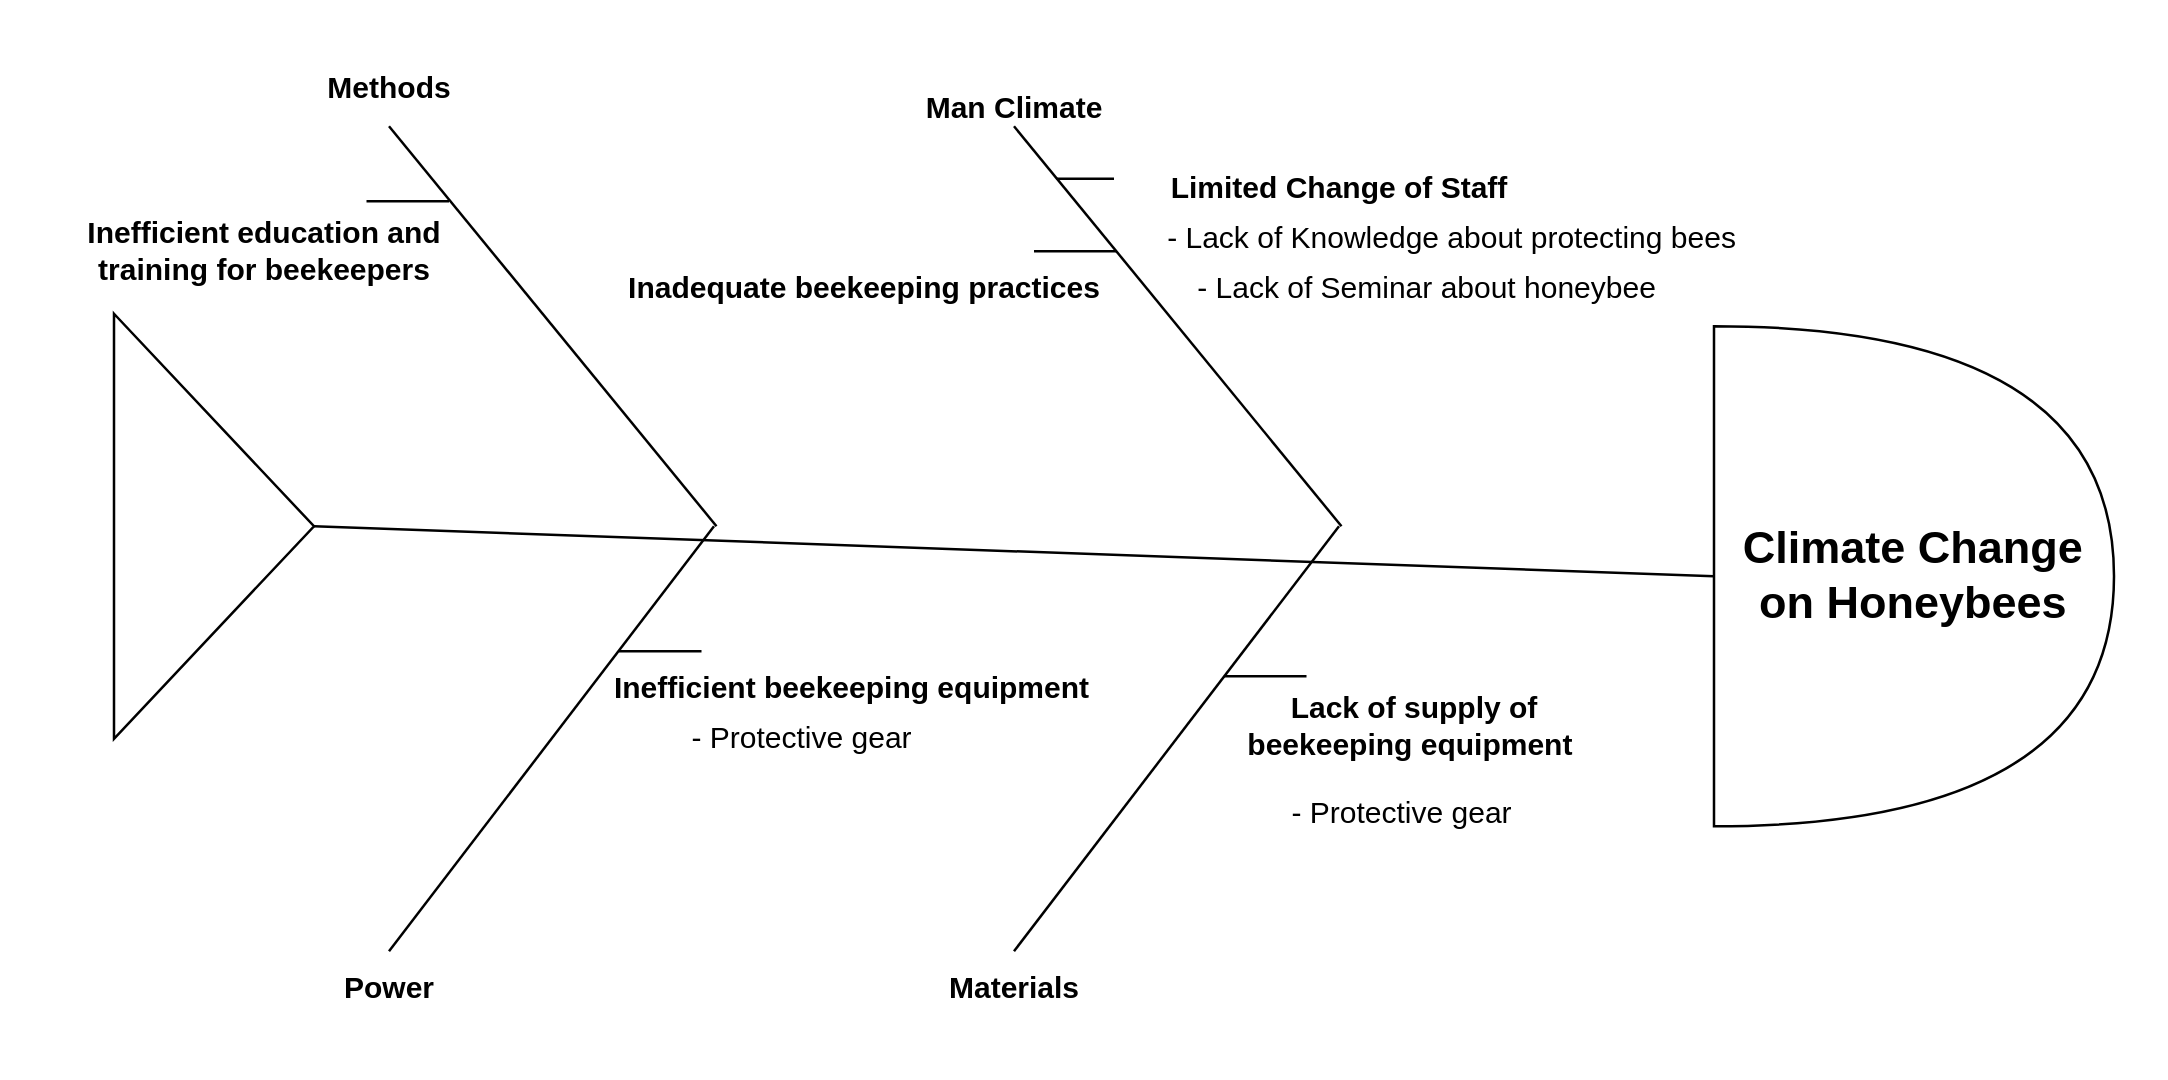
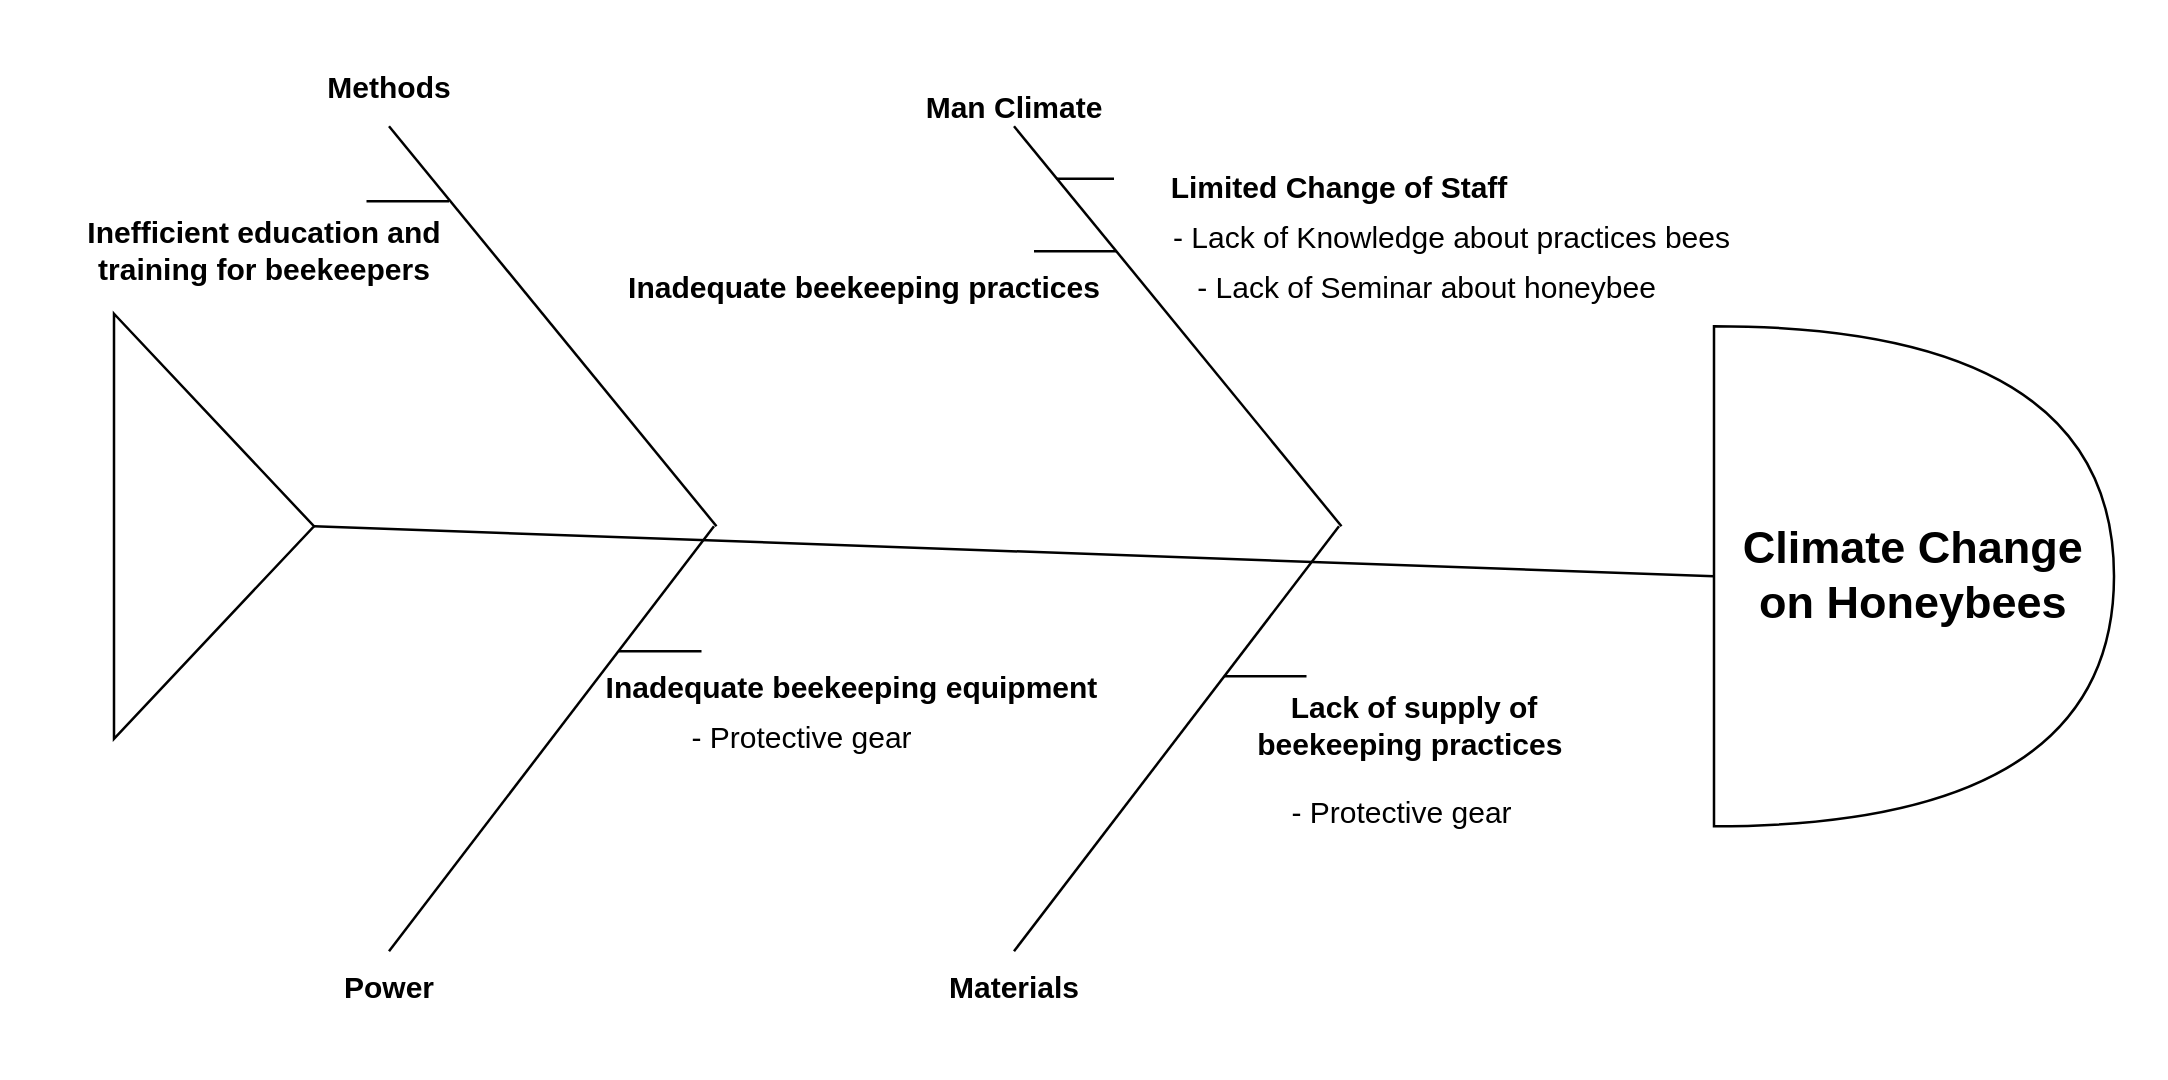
- <mxCell id="10" value="- Lack of Knowledge about protecting bees" style="text;html=1;align=center;verticalAlign=middle;resizable=0;points=[];autosize=1;strokeColor=none;fillColor=none;" vertex="1" parent="1"><mxGeometry x="455" y="80" width="250" height="30" as="geometry" /></mxCell>
+ <mxCell id="10" value="- Lack of Knowledge about practices bees" style="text;html=1;align=center;verticalAlign=middle;resizable=0;points=[];autosize=1;strokeColor=none;fillColor=none;" vertex="1" parent="1"><mxGeometry x="455" y="80" width="250" height="30" as="geometry" /></mxCell>
- <mxCell id="23" value="&lt;b&gt;Inefficient beekeeping equipment&lt;/b&gt;" style="text;html=1;align=center;verticalAlign=middle;resizable=0;points=[];autosize=1;strokeColor=none;fillColor=none;" vertex="1" parent="1"><mxGeometry x="235" y="260" width="210" height="30" as="geometry" /></mxCell>
+ <mxCell id="23" value="&lt;b&gt;Inadequate beekeeping equipment&lt;/b&gt;" style="text;html=1;align=center;verticalAlign=middle;resizable=0;points=[];autosize=1;strokeColor=none;fillColor=none;" vertex="1" parent="1"><mxGeometry x="235" y="260" width="210" height="30" as="geometry" /></mxCell>
- <mxCell id="19" value="&lt;b&gt;Lack of supply of &lt;br&gt;beekeeping equipment&amp;nbsp;&lt;/b&gt;" style="text;html=1;align=center;verticalAlign=middle;resizable=0;points=[];autosize=1;strokeColor=none;fillColor=none;" vertex="1" parent="1"><mxGeometry x="485" y="270" width="160" height="40" as="geometry" /></mxCell>
+ <mxCell id="19" value="&lt;b&gt;Lack of supply of &lt;br&gt;beekeeping practices&amp;nbsp;&lt;/b&gt;" style="text;html=1;align=center;verticalAlign=middle;resizable=0;points=[];autosize=1;strokeColor=none;fillColor=none;" vertex="1" parent="1"><mxGeometry x="485" y="270" width="160" height="40" as="geometry" /></mxCell>
